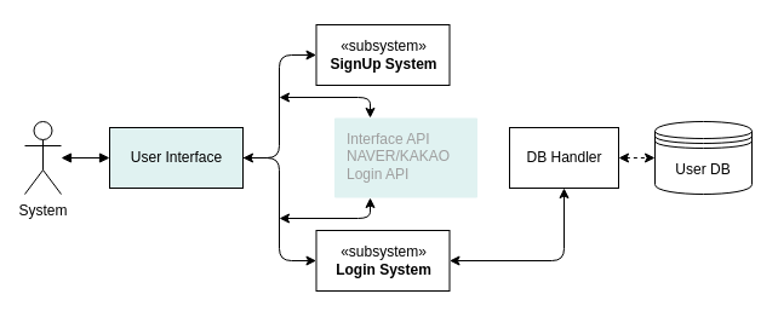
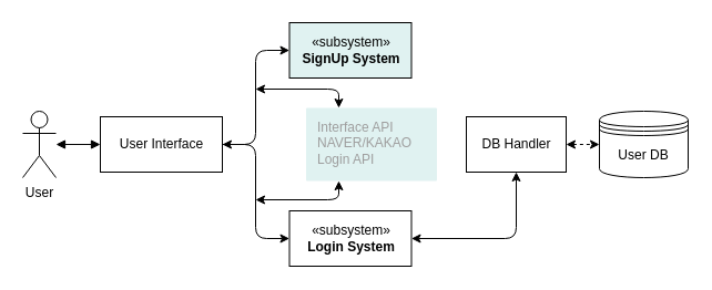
- <mxCell id="3" value="«subsystem»&lt;br&gt;&lt;b&gt;SignUp System&lt;/b&gt;&lt;br&gt;" style="html=1;" vertex="1" parent="1"><mxGeometry x="260.5" y="20" width="110" height="50" as="geometry" /></mxCell>
+ <mxCell id="3" value="«subsystem»&lt;br&gt;&lt;b&gt;SignUp System&lt;/b&gt;&lt;br&gt;" style="html=1;fillColor=#e0f2f1;" vertex="1" parent="1"><mxGeometry x="260.5" y="20" width="110" height="50" as="geometry" /></mxCell>
- <mxCell id="5" value="User Interface" style="html=1;fillColor=#e0f2f1;" vertex="1" parent="1"><mxGeometry x="90" y="105" width="110" height="50" as="geometry" /></mxCell>
+ <mxCell id="5" value="User Interface" style="html=1;" vertex="1" parent="1"><mxGeometry x="90" y="105" width="110" height="50" as="geometry" /></mxCell>
- <mxCell id="4" value="System" style="shape=umlActor;verticalLabelPosition=bottom;labelBackgroundColor=#ffffff;verticalAlign=top;html=1;" vertex="1" parent="1"><mxGeometry x="20" y="100" width="30" height="60" as="geometry" /></mxCell>
+ <mxCell id="4" value="User" style="shape=umlActor;verticalLabelPosition=bottom;labelBackgroundColor=#ffffff;verticalAlign=top;html=1;" vertex="1" parent="1"><mxGeometry x="20" y="100" width="30" height="60" as="geometry" /></mxCell>
